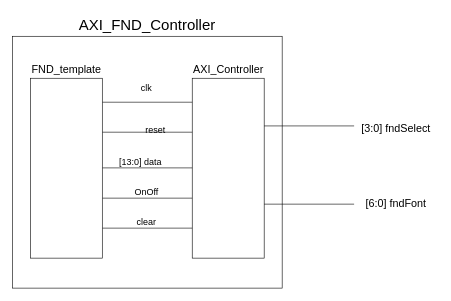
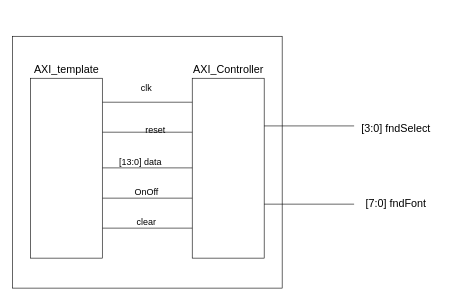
- <mxCell id="17" value="&lt;font style=&quot;font-size: 25px;&quot;&gt;AXI_FND_Controller&lt;/font&gt;" style="text;html=1;strokeColor=none;fillColor=none;align=center;verticalAlign=middle;whiteSpace=wrap;rounded=0;fontSize=15;" vertex="1" parent="1"><mxGeometry x="112" y="20" width="266" height="40" as="geometry" /></mxCell>
- <mxCell id="11" value="&lt;font style=&quot;font-size: 18px;&quot;&gt;FND_template&lt;/font&gt;" style="text;html=1;strokeColor=none;fillColor=none;align=center;verticalAlign=middle;whiteSpace=wrap;rounded=0;" vertex="1" parent="1"><mxGeometry x="37.5" y="100" width="145" height="30" as="geometry" /></mxCell>
+ <mxCell id="11" value="&lt;font style=&quot;font-size: 18px;&quot;&gt;AXI_template&lt;/font&gt;" style="text;html=1;strokeColor=none;fillColor=none;align=center;verticalAlign=middle;whiteSpace=wrap;rounded=0;" vertex="1" parent="1"><mxGeometry x="37.5" y="100" width="145" height="30" as="geometry" /></mxCell>
- <mxCell id="21" value="&lt;font style=&quot;font-size: 18px;&quot;&gt;[6:0] fndFont&lt;/font&gt;" style="text;html=1;strokeColor=none;fillColor=none;align=center;verticalAlign=middle;whiteSpace=wrap;rounded=0;fontSize=25;" vertex="1" parent="1"><mxGeometry x="590" y="313" width="140" height="46" as="geometry" /></mxCell>
+ <mxCell id="21" value="&lt;font style=&quot;font-size: 18px;&quot;&gt;[7:0] fndFont&lt;/font&gt;" style="text;html=1;strokeColor=none;fillColor=none;align=center;verticalAlign=middle;whiteSpace=wrap;rounded=0;fontSize=25;" vertex="1" parent="1"><mxGeometry x="590" y="313" width="140" height="46" as="geometry" /></mxCell>
